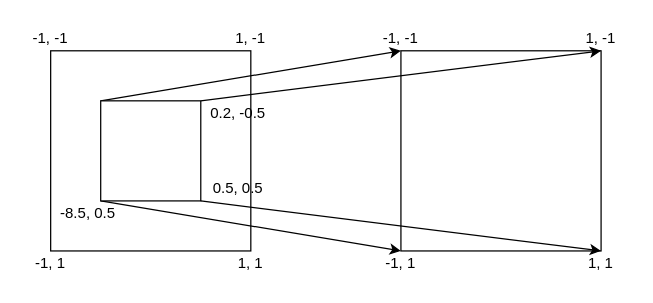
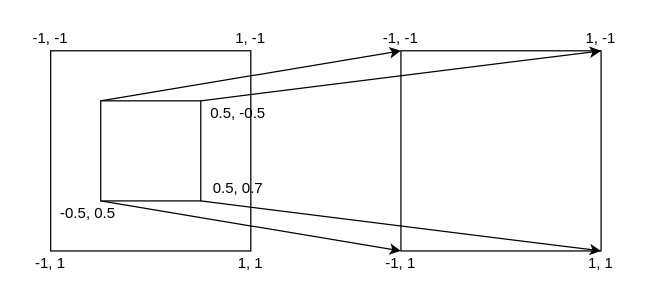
- <mxCell id="14" value="0.2, -0.5" style="text;html=1;strokeColor=none;fillColor=none;align=center;verticalAlign=middle;whiteSpace=wrap;rounded=0;" vertex="1" parent="1"><mxGeometry x="160" y="80" width="60" height="20" as="geometry" /></mxCell>
+ <mxCell id="14" value="0.5, -0.5" style="text;html=1;strokeColor=none;fillColor=none;align=center;verticalAlign=middle;whiteSpace=wrap;rounded=0;" vertex="1" parent="1"><mxGeometry x="160" y="80" width="60" height="20" as="geometry" /></mxCell>
- <mxCell id="15" value="0.5, 0.5" style="text;html=1;strokeColor=none;fillColor=none;align=center;verticalAlign=middle;whiteSpace=wrap;rounded=0;" vertex="1" parent="1"><mxGeometry x="160" y="140" width="60" height="20" as="geometry" /></mxCell>
+ <mxCell id="15" value="0.5, 0.7" style="text;html=1;strokeColor=none;fillColor=none;align=center;verticalAlign=middle;whiteSpace=wrap;rounded=0;" vertex="1" parent="1"><mxGeometry x="160" y="140" width="60" height="20" as="geometry" /></mxCell>
- <mxCell id="13" value="-8.5, 0.5" style="text;html=1;strokeColor=none;fillColor=none;align=center;verticalAlign=middle;whiteSpace=wrap;rounded=0;" vertex="1" parent="1"><mxGeometry x="40" y="160" width="60" height="20" as="geometry" /></mxCell>
+ <mxCell id="13" value="-0.5, 0.5" style="text;html=1;strokeColor=none;fillColor=none;align=center;verticalAlign=middle;whiteSpace=wrap;rounded=0;" vertex="1" parent="1"><mxGeometry x="40" y="160" width="60" height="20" as="geometry" /></mxCell>
